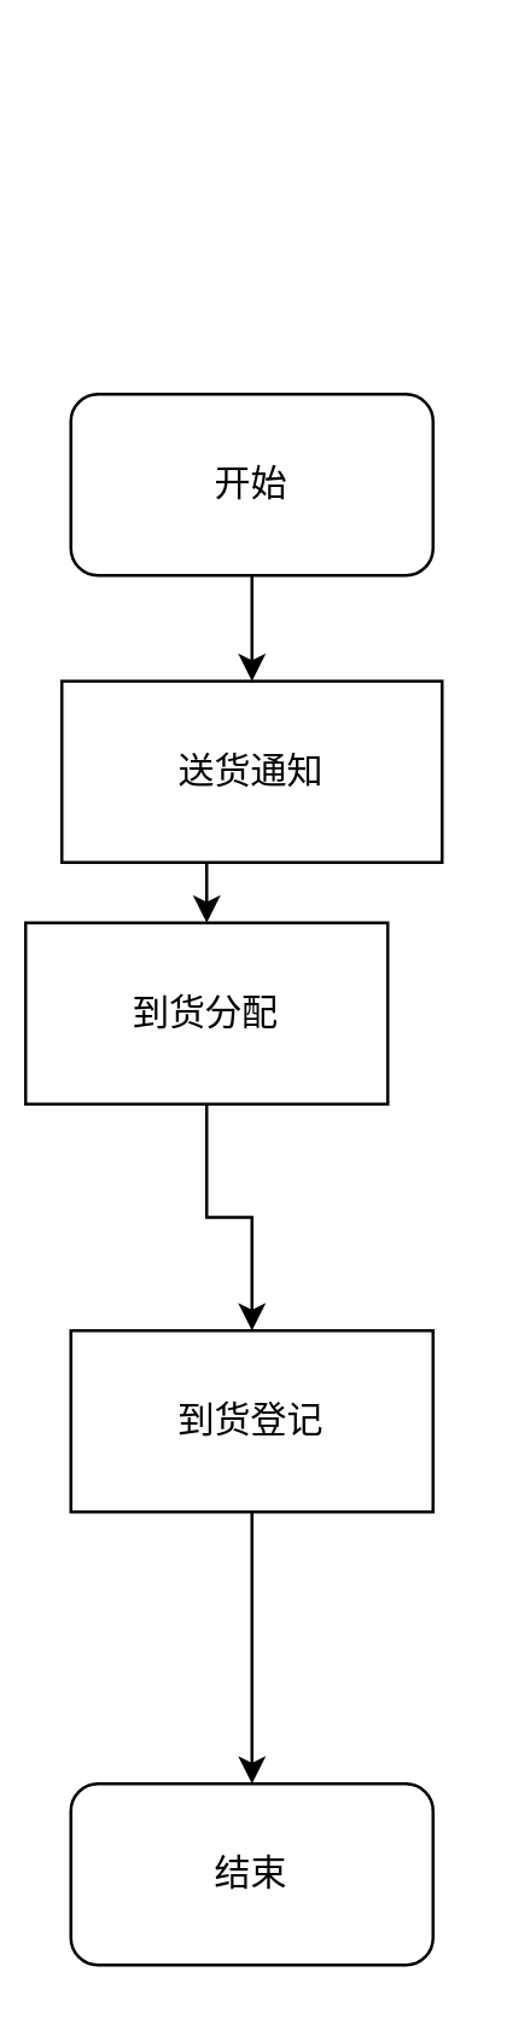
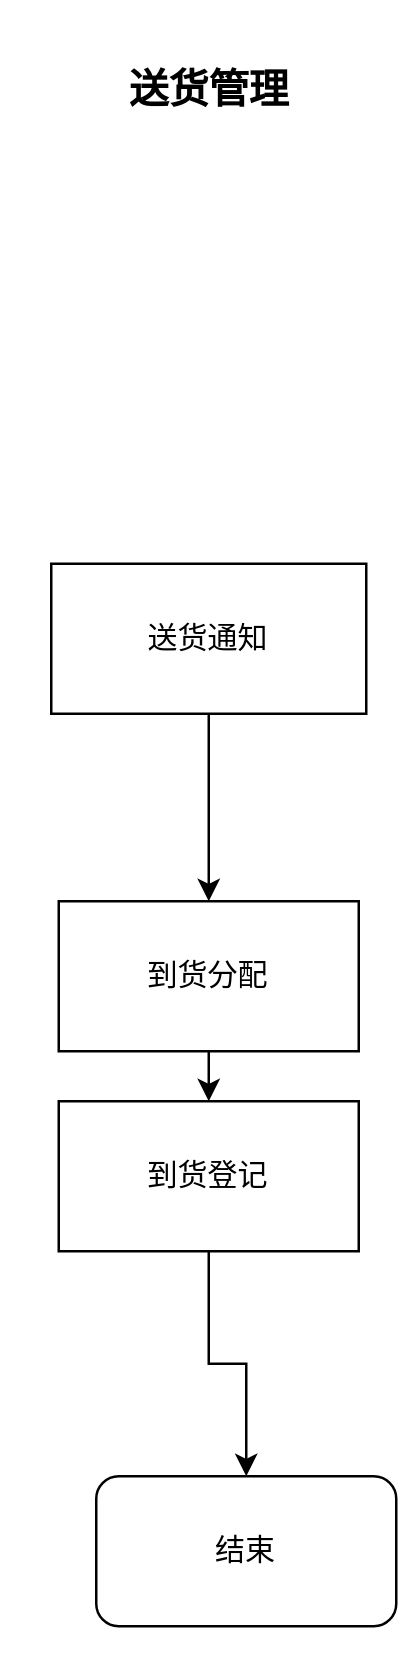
+ <mxCell id="4" value="&lt;font style=&quot;font-size: 16px;&quot;&gt;&lt;b&gt;送货管理&lt;/b&gt;&lt;/font&gt;" style="text;html=1;align=center;verticalAlign=middle;resizable=0;points=[];autosize=1;strokeColor=none;fillColor=none;" parent="1" vertex="1"><mxGeometry x="38" y="20" width="90" height="30" as="geometry" /></mxCell>
- <mxCell id="10" value="开始" style="rounded=1;whiteSpace=wrap;html=1;" vertex="1" parent="1"><mxGeometry x="23" y="130" width="120" height="60" as="geometry" /></mxCell>
- <mxCell id="9" style="edgeStyle=orthogonalEdgeStyle;rounded=0;orthogonalLoop=1;jettySize=auto;html=1;exitX=0.5;exitY=1;exitDx=0;exitDy=0;entryX=0.5;entryY=0;entryDx=0;entryDy=0;" edge="1" parent="1" source="10" target="3"><mxGeometry relative="1" as="geometry" /></mxCell>
- <mxCell id="8" value="到货分配" style="rounded=0;whiteSpace=wrap;html=1;" parent="1" vertex="1"><mxGeometry x="8" y="305" width="120" height="60" as="geometry" /></mxCell>
+ <mxCell id="8" value="到货分配" style="rounded=0;whiteSpace=wrap;html=1;" parent="1" vertex="1"><mxGeometry x="23" y="360" width="120" height="60" as="geometry" /></mxCell>
- <mxCell id="11" value="结束" style="rounded=1;whiteSpace=wrap;html=1;" vertex="1" parent="1"><mxGeometry x="23" y="590" width="120" height="60" as="geometry" /></mxCell>
+ <mxCell id="11" value="结束" style="rounded=1;whiteSpace=wrap;html=1;" vertex="1" parent="1"><mxGeometry x="38" y="590" width="120" height="60" as="geometry" /></mxCell>
